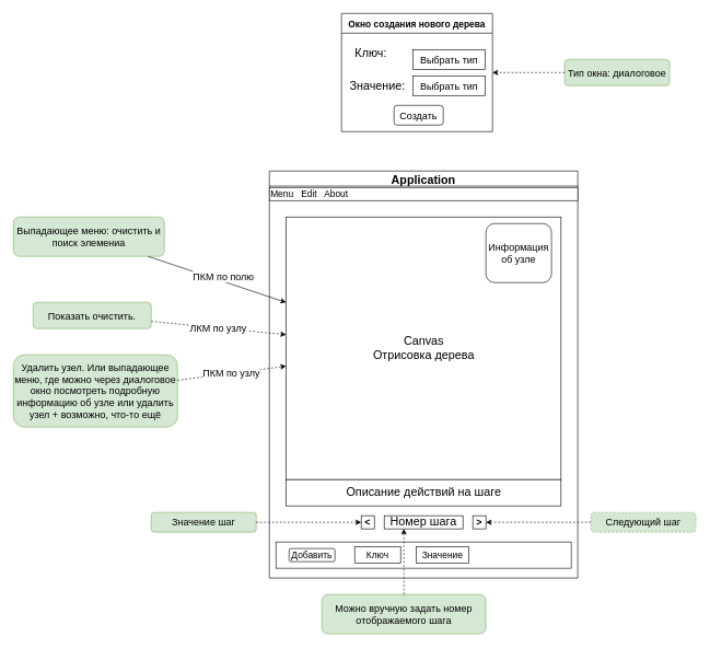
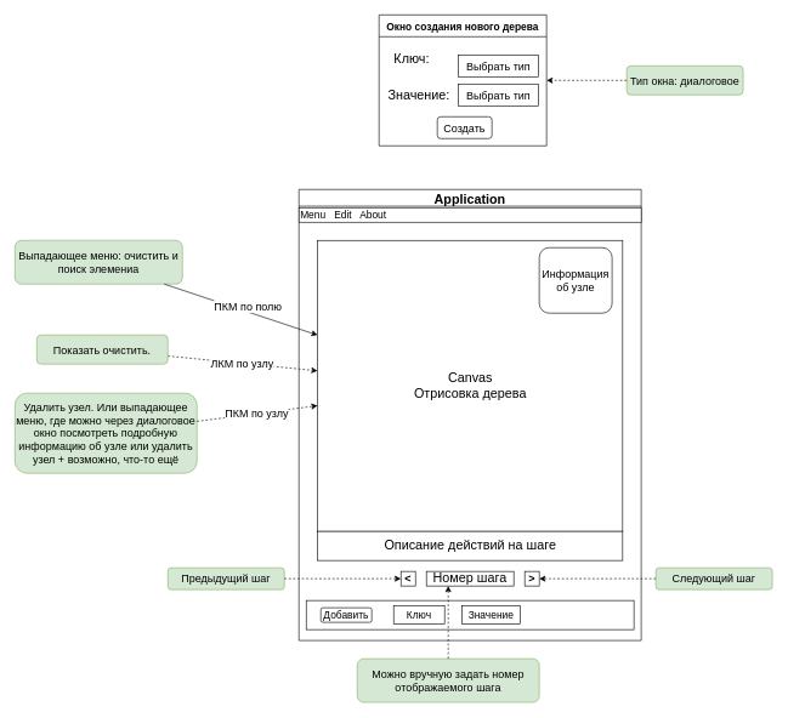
- <mxCell id="28" value="Значение шаг" style="rounded=1;whiteSpace=wrap;html=1;fontSize=15;align=center;fillColor=#d5e8d4;strokeColor=#82b366;" parent="1" vertex="1"><mxGeometry x="230" y="780" width="160" height="30" as="geometry" /></mxCell>
+ <mxCell id="28" value="Предыдущий шаг" style="rounded=1;whiteSpace=wrap;html=1;fontSize=15;align=center;fillColor=#d5e8d4;strokeColor=#82b366;" parent="1" vertex="1"><mxGeometry x="230" y="780" width="160" height="30" as="geometry" /></mxCell>
- <mxCell id="29" value="Следующий шаг" style="rounded=1;whiteSpace=wrap;html=1;fontSize=15;align=center;fillColor=#d5e8d4;strokeColor=#82b366;dashed=1;" parent="1" vertex="1"><mxGeometry x="900" y="780" width="160" height="30" as="geometry" /></mxCell>
+ <mxCell id="29" value="Следующий шаг" style="rounded=1;whiteSpace=wrap;html=1;fontSize=15;align=center;fillColor=#d5e8d4;strokeColor=#82b366;" parent="1" vertex="1"><mxGeometry x="900" y="780" width="160" height="30" as="geometry" /></mxCell>
